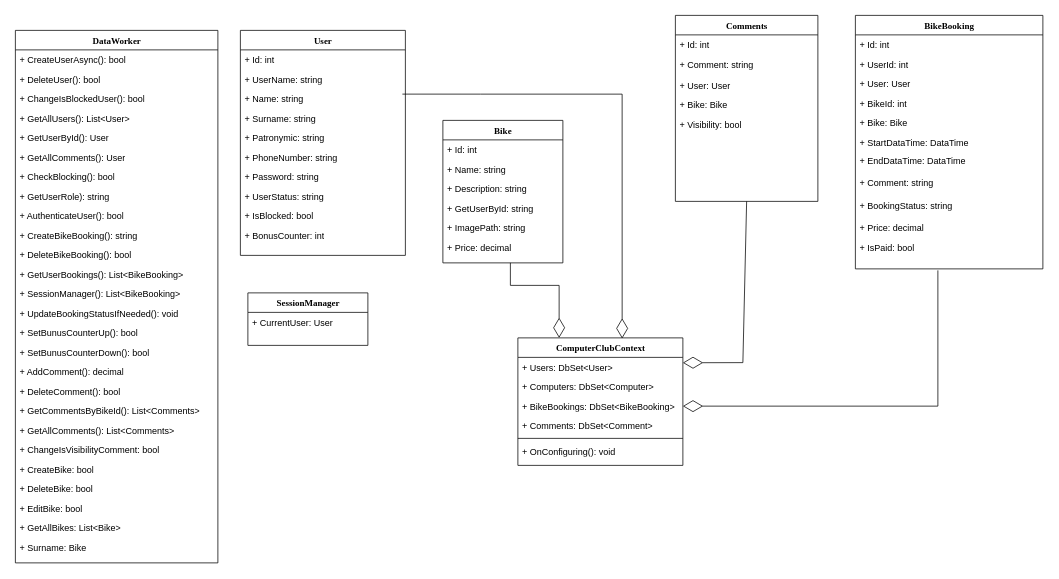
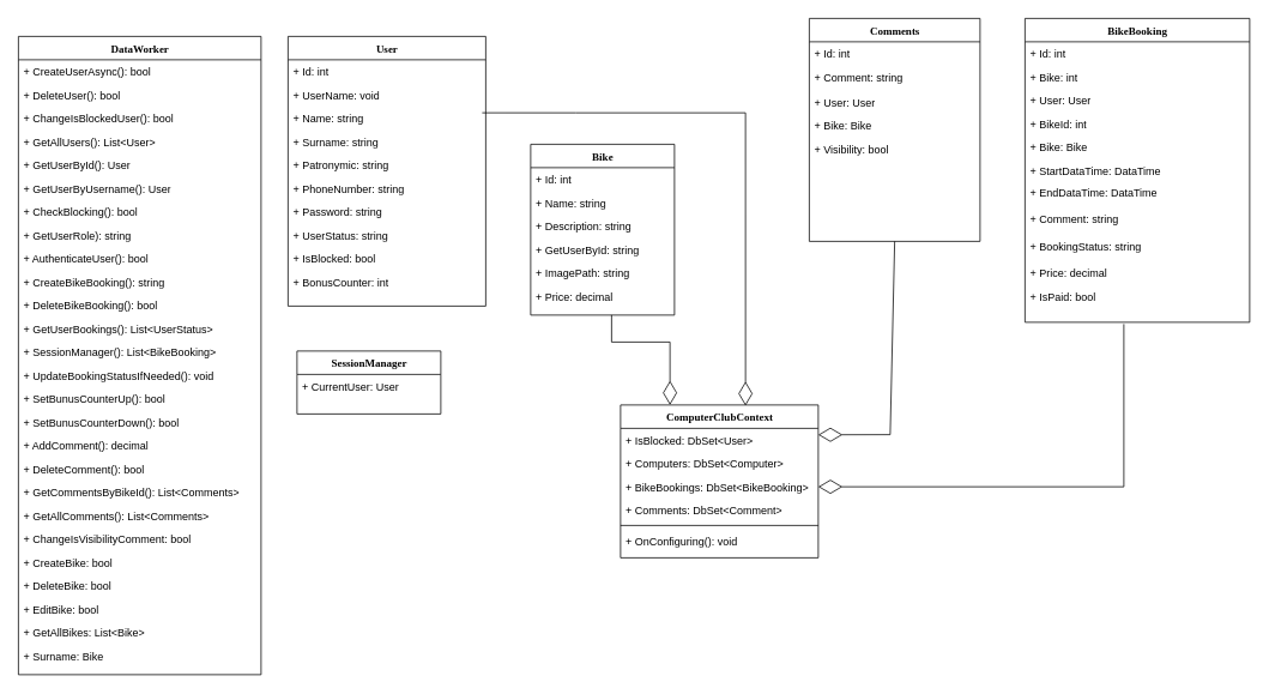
- <mxCell id="11" value="+ UserId: int" style="text;html=1;strokeColor=none;fillColor=none;align=left;verticalAlign=top;spacingLeft=4;spacingRight=4;whiteSpace=wrap;overflow=hidden;rotatable=0;points=[[0,0.5],[1,0.5]];portConstraint=eastwest;labelBackgroundColor=none;" vertex="1" parent="9"><mxGeometry y="52" width="250" height="26" as="geometry" /></mxCell>
+ <mxCell id="11" value="+ Bike: int" style="text;html=1;strokeColor=none;fillColor=none;align=left;verticalAlign=top;spacingLeft=4;spacingRight=4;whiteSpace=wrap;overflow=hidden;rotatable=0;points=[[0,0.5],[1,0.5]];portConstraint=eastwest;labelBackgroundColor=none;" vertex="1" parent="9"><mxGeometry y="52" width="250" height="26" as="geometry" /></mxCell>
- <mxCell id="23" value="+ UserName: string" style="text;html=1;strokeColor=none;fillColor=none;align=left;verticalAlign=top;spacingLeft=4;spacingRight=4;whiteSpace=wrap;overflow=hidden;rotatable=0;points=[[0,0.5],[1,0.5]];portConstraint=eastwest;labelBackgroundColor=none;" vertex="1" parent="21"><mxGeometry y="52" width="220" height="26" as="geometry" /></mxCell>
+ <mxCell id="23" value="+ UserName: void" style="text;html=1;strokeColor=none;fillColor=none;align=left;verticalAlign=top;spacingLeft=4;spacingRight=4;whiteSpace=wrap;overflow=hidden;rotatable=0;points=[[0,0.5],[1,0.5]];portConstraint=eastwest;labelBackgroundColor=none;" vertex="1" parent="21"><mxGeometry y="52" width="220" height="26" as="geometry" /></mxCell>
- <mxCell id="57" value="+ GetAllComments(): User" style="text;html=1;strokeColor=none;fillColor=none;align=left;verticalAlign=top;spacingLeft=4;spacingRight=4;whiteSpace=wrap;overflow=hidden;rotatable=0;points=[[0,0.5],[1,0.5]];portConstraint=eastwest;labelBackgroundColor=none;" vertex="1" parent="51"><mxGeometry y="156" width="270" height="26" as="geometry" /></mxCell>
+ <mxCell id="57" value="+ GetUserByUsername(): User" style="text;html=1;strokeColor=none;fillColor=none;align=left;verticalAlign=top;spacingLeft=4;spacingRight=4;whiteSpace=wrap;overflow=hidden;rotatable=0;points=[[0,0.5],[1,0.5]];portConstraint=eastwest;labelBackgroundColor=none;" vertex="1" parent="51"><mxGeometry y="156" width="270" height="26" as="geometry" /></mxCell>
- <mxCell id="63" value="+ GetUserBookings(): List&amp;lt;BikeBooking&amp;gt;" style="text;html=1;strokeColor=none;fillColor=none;align=left;verticalAlign=top;spacingLeft=4;spacingRight=4;whiteSpace=wrap;overflow=hidden;rotatable=0;points=[[0,0.5],[1,0.5]];portConstraint=eastwest;labelBackgroundColor=none;" vertex="1" parent="51"><mxGeometry y="312" width="270" height="26" as="geometry" /></mxCell>
+ <mxCell id="63" value="+ GetUserBookings(): List&amp;lt;UserStatus&amp;gt;" style="text;html=1;strokeColor=none;fillColor=none;align=left;verticalAlign=top;spacingLeft=4;spacingRight=4;whiteSpace=wrap;overflow=hidden;rotatable=0;points=[[0,0.5],[1,0.5]];portConstraint=eastwest;labelBackgroundColor=none;" vertex="1" parent="51"><mxGeometry y="312" width="270" height="26" as="geometry" /></mxCell>
- <mxCell id="3" value="+ Users: DbSet&amp;lt;User&amp;gt;" style="text;html=1;strokeColor=none;fillColor=none;align=left;verticalAlign=top;spacingLeft=4;spacingRight=4;whiteSpace=wrap;overflow=hidden;rotatable=0;points=[[0,0.5],[1,0.5]];portConstraint=eastwest;labelBackgroundColor=none;" vertex="1" parent="2"><mxGeometry y="26" width="220" height="26" as="geometry" /></mxCell>
+ <mxCell id="3" value="+ IsBlocked: DbSet&amp;lt;User&amp;gt;" style="text;html=1;strokeColor=none;fillColor=none;align=left;verticalAlign=top;spacingLeft=4;spacingRight=4;whiteSpace=wrap;overflow=hidden;rotatable=0;points=[[0,0.5],[1,0.5]];portConstraint=eastwest;labelBackgroundColor=none;" vertex="1" parent="2"><mxGeometry y="26" width="220" height="26" as="geometry" /></mxCell>
